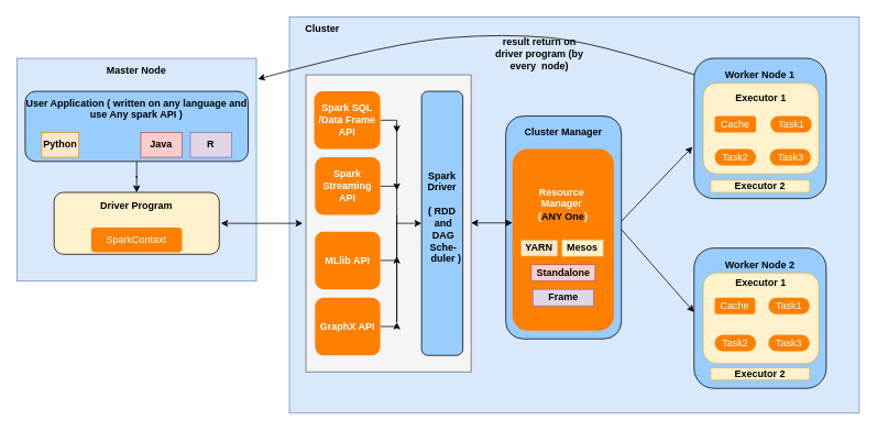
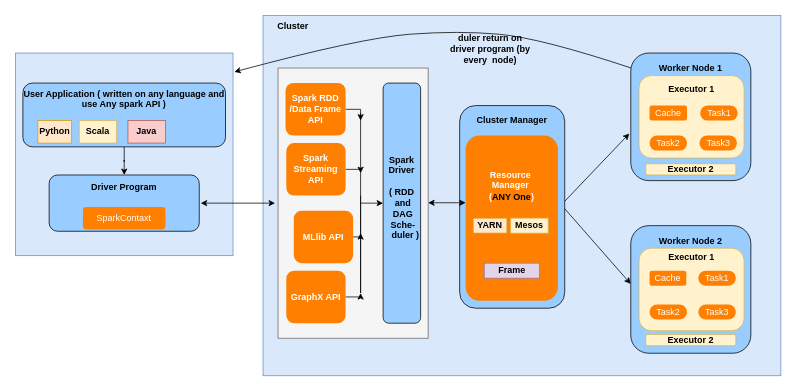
- <mxCell id="50" value="&lt;b&gt;result return on driver program (by every&amp;nbsp; node)&lt;/b&gt;" style="text;html=1;align=center;verticalAlign=middle;whiteSpace=wrap;rounded=0;" parent="1" vertex="1"><mxGeometry x="593.5" y="50" width="118" height="30" as="geometry" /></mxCell>
+ <mxCell id="50" value="&lt;b&gt;duler return on driver program (by every&amp;nbsp; node)&lt;/b&gt;" style="text;html=1;align=center;verticalAlign=middle;whiteSpace=wrap;rounded=0;" parent="1" vertex="1"><mxGeometry x="593.5" y="50" width="118" height="30" as="geometry" /></mxCell>
- <mxCell id="33" value="&lt;b&gt;Master Node&lt;/b&gt;" style="text;html=1;align=center;verticalAlign=middle;whiteSpace=wrap;rounded=0;" parent="1" vertex="1"><mxGeometry x="115" y="70" width="100" height="30" as="geometry" /></mxCell>
- <mxCell id="16" value="&lt;div&gt;&lt;b&gt;&lt;font color=&quot;#ffffff&quot;&gt;Spark SQL /Data Frame API&lt;br&gt;&lt;/font&gt;&lt;/b&gt;&lt;/div&gt;" style="rounded=1;whiteSpace=wrap;html=1;fillColor=#FF8000;strokeColor=none;" parent="1" vertex="1"><mxGeometry x="380" y="110" width="80" height="70" as="geometry" /></mxCell>
+ <mxCell id="16" value="&lt;div&gt;&lt;b&gt;&lt;font color=&quot;#ffffff&quot;&gt;Spark RDD /Data Frame API&lt;br&gt;&lt;/font&gt;&lt;/b&gt;&lt;/div&gt;" style="rounded=1;whiteSpace=wrap;html=1;fillColor=#FF8000;strokeColor=none;" parent="1" vertex="1"><mxGeometry x="380" y="110" width="80" height="70" as="geometry" /></mxCell>
+ <mxCell id="10" value="&lt;b&gt;Scala&lt;/b&gt;" style="text;html=1;align=center;verticalAlign=middle;whiteSpace=wrap;rounded=0;fillColor=#fff2cc;strokeColor=#d6b656;" parent="1" vertex="1"><mxGeometry x="105" y="160" width="50" height="30" as="geometry" /></mxCell>
- <mxCell id="12" value="&lt;b&gt;R&lt;/b&gt;" style="text;html=1;align=center;verticalAlign=middle;whiteSpace=wrap;rounded=0;fillColor=#e1d5e7;strokeColor=#9673a6;" parent="1" vertex="1"><mxGeometry x="230" y="160" width="50" height="30" as="geometry" /></mxCell>
- <mxCell id="3" value="&lt;div&gt;&lt;br&gt;&lt;/div&gt;&lt;div&gt;&lt;b&gt;Driver Program&lt;/b&gt;&lt;/div&gt;&lt;div&gt;&lt;b&gt;&lt;br&gt;&lt;/b&gt;&lt;/div&gt;&lt;div&gt;&lt;b&gt;&lt;br&gt;&lt;/b&gt;&lt;/div&gt;&lt;div&gt;&lt;br&gt;&lt;/div&gt;&lt;div&gt;&lt;br&gt;&lt;/div&gt;" style="rounded=1;whiteSpace=wrap;html=1;fillColor=#fff2cc;" parent="1" vertex="1"><mxGeometry x="65" y="232.5" width="200" height="75" as="geometry" /></mxCell>
+ <mxCell id="3" value="&lt;div&gt;&lt;br&gt;&lt;/div&gt;&lt;div&gt;&lt;b&gt;Driver Program&lt;/b&gt;&lt;/div&gt;&lt;div&gt;&lt;b&gt;&lt;br&gt;&lt;/b&gt;&lt;/div&gt;&lt;div&gt;&lt;b&gt;&lt;br&gt;&lt;/b&gt;&lt;/div&gt;&lt;div&gt;&lt;br&gt;&lt;/div&gt;&lt;div&gt;&lt;br&gt;&lt;/div&gt;" style="rounded=1;whiteSpace=wrap;html=1;fillColor=#99CCFF;" parent="1" vertex="1"><mxGeometry x="65" y="232.5" width="200" height="75" as="geometry" /></mxCell>
- <mxCell id="21" value="&lt;font color=&quot;#ffffff&quot;&gt;&lt;b&gt;MLlib API&lt;/b&gt;&lt;/font&gt;" style="rounded=1;whiteSpace=wrap;html=1;fillColor=#FF8000;strokeColor=none;" parent="1" vertex="1"><mxGeometry x="381" y="280" width="79" height="70" as="geometry" /></mxCell>
+ <mxCell id="21" value="&lt;font color=&quot;#ffffff&quot;&gt;&lt;b&gt;MLlib API&lt;/b&gt;&lt;/font&gt;" style="rounded=1;whiteSpace=wrap;html=1;fillColor=#FF8000;strokeColor=none;" parent="1" vertex="1"><mxGeometry x="391" y="280" width="79" height="70" as="geometry" /></mxCell>
- <mxCell id="30" value="&lt;b&gt;Standalone&lt;/b&gt;" style="text;html=1;align=center;verticalAlign=middle;whiteSpace=wrap;rounded=0;fillColor=#f8cecc;strokeColor=#b85450;" parent="1" vertex="1"><mxGeometry x="642.75" y="320" width="77.5" height="20" as="geometry" /></mxCell>
